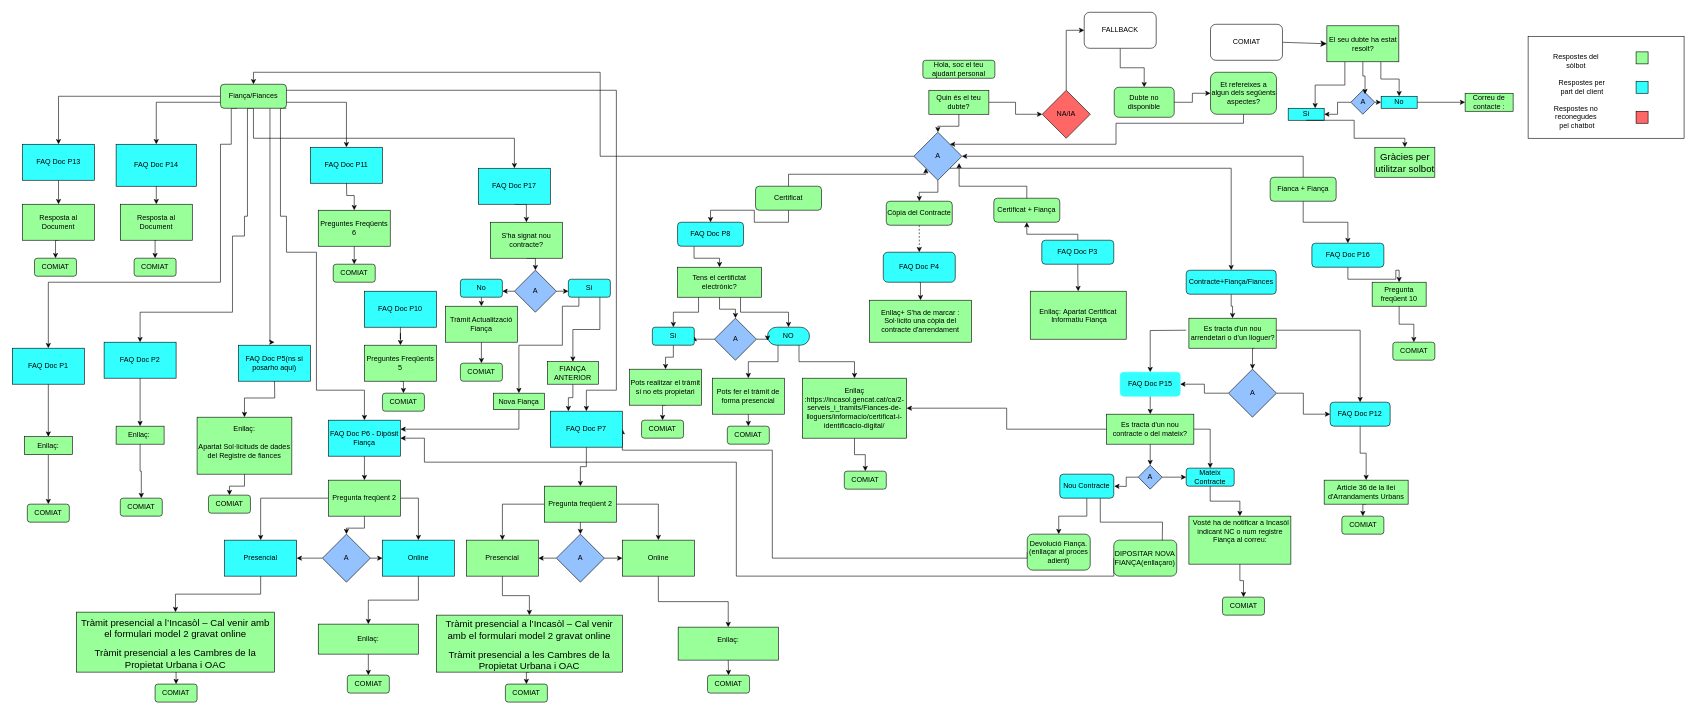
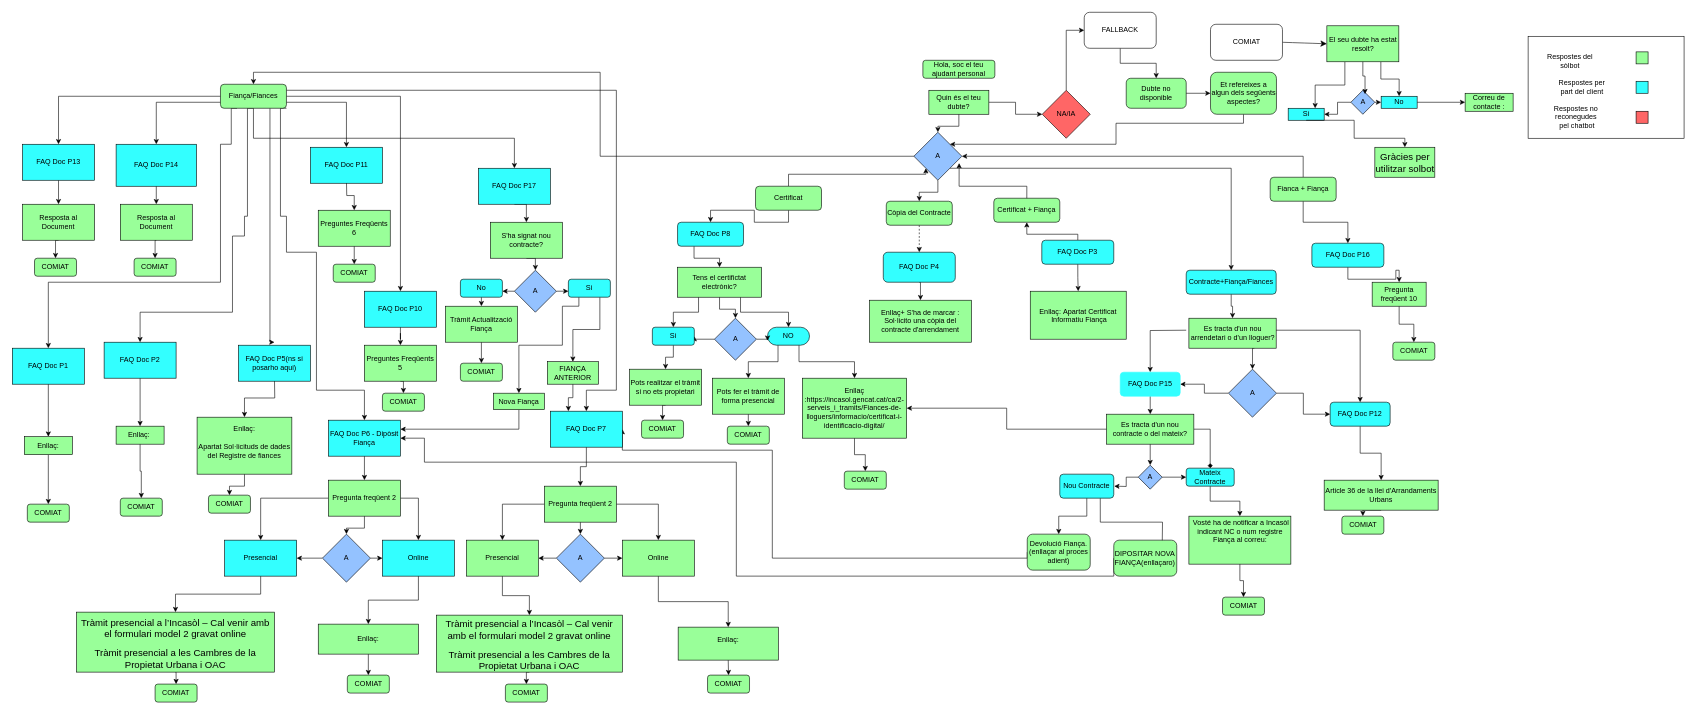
- <mxCell id="207" value="Respostes del sòlbot" style="text;html=1;strokeColor=none;fillColor=none;align=center;verticalAlign=middle;whiteSpace=wrap;rounded=0;" vertex="1" parent="1"><mxGeometry x="2577" y="86" width="100" height="30" as="geometry" /></mxCell>
+ <mxCell id="207" value="Respostes del sòlbot" style="text;html=1;strokeColor=none;fillColor=none;align=center;verticalAlign=middle;whiteSpace=wrap;rounded=0;" vertex="1" parent="1"><mxGeometry x="2567" y="86" width="100" height="30" as="geometry" /></mxCell>
- <mxCell id="40" value="Dubte no disponible" style="rounded=1;whiteSpace=wrap;html=1;fillColor=#99FF99;" vertex="1" parent="1"><mxGeometry x="1857" y="145" width="100" height="50" as="geometry" /></mxCell>
+ <mxCell id="40" value="Dubte no disponible" style="rounded=1;whiteSpace=wrap;html=1;fillColor=#99FF99;" vertex="1" parent="1"><mxGeometry x="1877" y="130" width="100" height="50" as="geometry" /></mxCell>
+ <mxCell id="8" style="edgeStyle=orthogonalEdgeStyle;rounded=0;orthogonalLoop=1;jettySize=auto;html=1;exitX=1;exitY=0.5;exitDx=0;exitDy=0;entryX=0.5;entryY=0;entryDx=0;entryDy=0;" edge="1" parent="1" source="16" target="142"><mxGeometry relative="1" as="geometry"><mxPoint x="827" y="430" as="targetPoint" /></mxGeometry></mxCell>
- <mxCell id="42" style="edgeStyle=orthogonalEdgeStyle;rounded=0;orthogonalLoop=1;jettySize=auto;html=1;exitX=1;exitY=0.5;exitDx=0;exitDy=0;entryX=0.5;entryY=0;entryDx=0;entryDy=0;" edge="1" parent="1" source="59" target="53"><mxGeometry relative="1" as="geometry"><mxPoint x="1997" y="770" as="targetPoint" /><mxPoint x="1947" y="690" as="sourcePoint" /></mxGeometry></mxCell>
+ <mxCell id="42" style="edgeStyle=orthogonalEdgeStyle;rounded=0;orthogonalLoop=1;jettySize=auto;html=1;exitX=1;exitY=0.5;exitDx=0;exitDy=0;entryX=0.5;entryY=0;entryDx=0;entryDy=0;endArrow=diamond;" edge="1" parent="1" source="59" target="53"><mxGeometry relative="1" as="geometry"><mxPoint x="1997" y="770" as="targetPoint" /><mxPoint x="1947" y="690" as="sourcePoint" /></mxGeometry></mxCell>
- <mxCell id="67" value="Article 36 de la llei d'Arrandaments Urbans" style="rounded=0;whiteSpace=wrap;html=1;fillColor=#99FF99;" vertex="1" parent="1"><mxGeometry x="2207" y="800" width="140" height="40" as="geometry" /></mxCell>
+ <mxCell id="67" value="Article 36 de la llei d'Arrandaments Urbans" style="rounded=0;whiteSpace=wrap;html=1;fillColor=#99FF99;" vertex="1" parent="1"><mxGeometry x="2207" y="800" width="190" height="50" as="geometry" /></mxCell>
